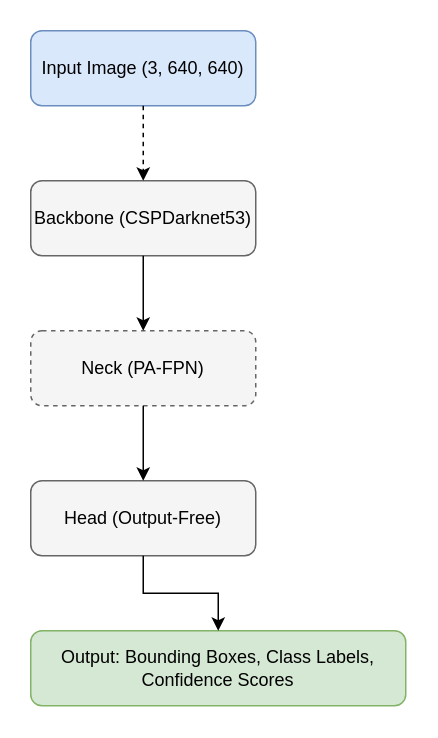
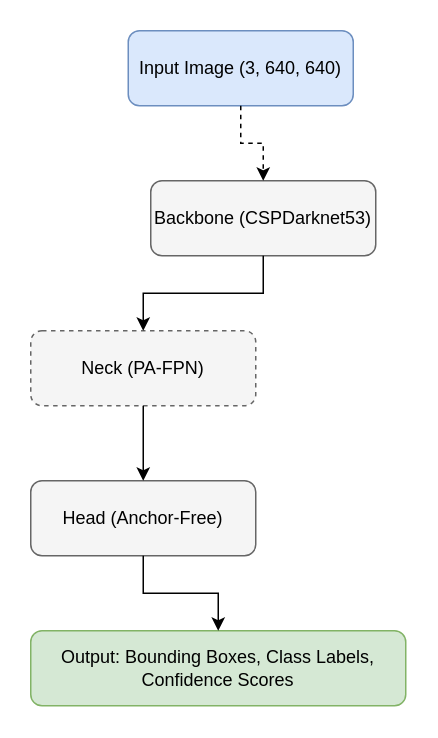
- <mxCell id="2" value="Input Image (3, 640, 640)" style="rounded=1;whiteSpace=wrap;html=1;fillColor=#dae8fc;strokeColor=#6c8ebf;" vertex="1" parent="1"><mxGeometry x="20" y="20" width="150" height="50" as="geometry" /></mxCell>
+ <mxCell id="2" value="Input Image (3, 640, 640)" style="rounded=1;whiteSpace=wrap;html=1;fillColor=#dae8fc;strokeColor=#6c8ebf;" vertex="1" parent="1"><mxGeometry x="85" y="20" width="150" height="50" as="geometry" /></mxCell>
- <mxCell id="3" value="Backbone (CSPDarknet53)" style="rounded=1;whiteSpace=wrap;html=1;fillColor=#f5f5f5;strokeColor=#666666;" vertex="1" parent="1"><mxGeometry x="20" y="120" width="150" height="50" as="geometry" /></mxCell>
+ <mxCell id="3" value="Backbone (CSPDarknet53)" style="rounded=1;whiteSpace=wrap;html=1;fillColor=#f5f5f5;strokeColor=#666666;" vertex="1" parent="1"><mxGeometry x="100" y="120" width="150" height="50" as="geometry" /></mxCell>
- <mxCell id="5" value="Head (Output-Free)" style="rounded=1;whiteSpace=wrap;html=1;fillColor=#f5f5f5;strokeColor=#666666;" vertex="1" parent="1"><mxGeometry x="20" y="320" width="150" height="50" as="geometry" /></mxCell>
+ <mxCell id="5" value="Head (Anchor-Free)" style="rounded=1;whiteSpace=wrap;html=1;fillColor=#f5f5f5;strokeColor=#666666;" vertex="1" parent="1"><mxGeometry x="20" y="320" width="150" height="50" as="geometry" /></mxCell>
